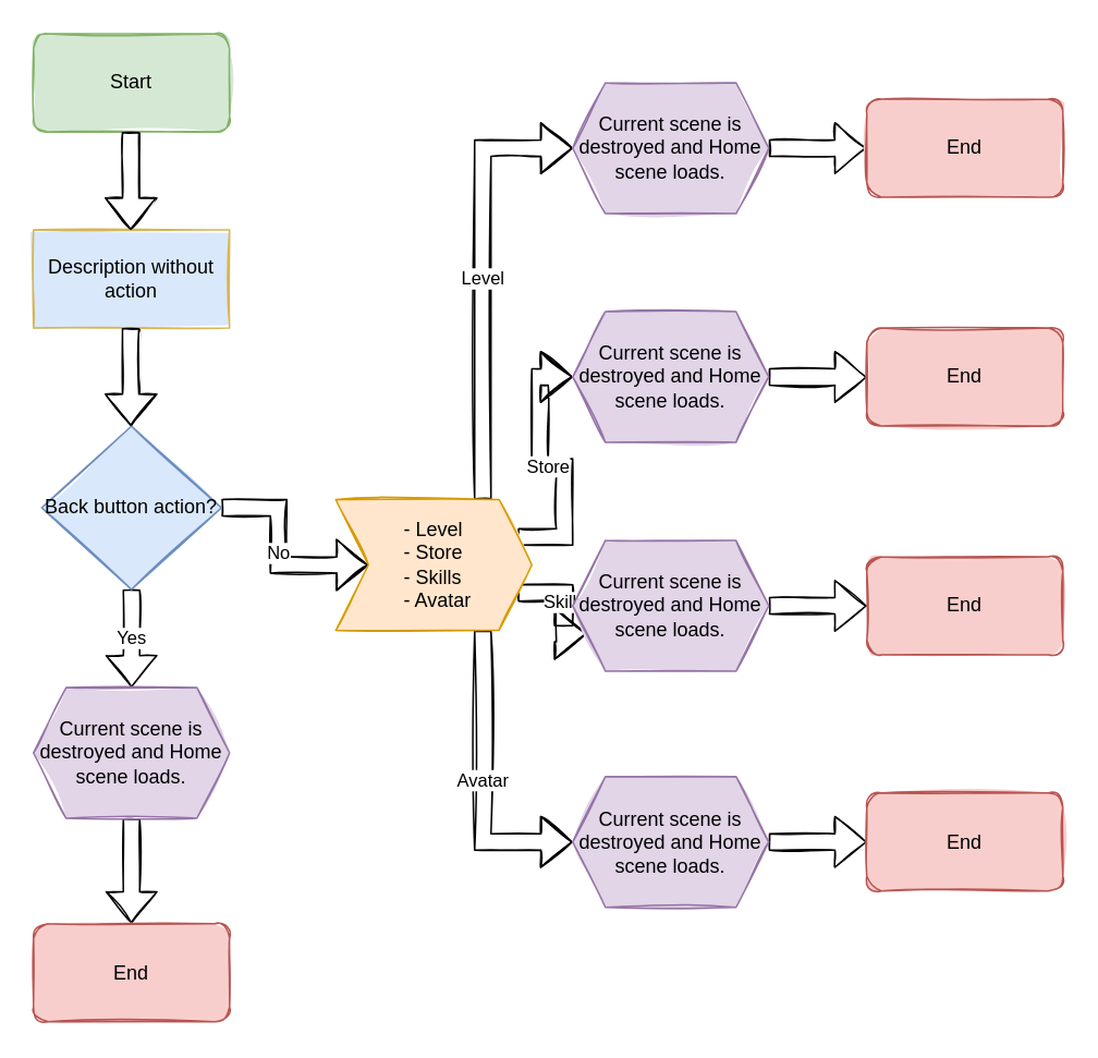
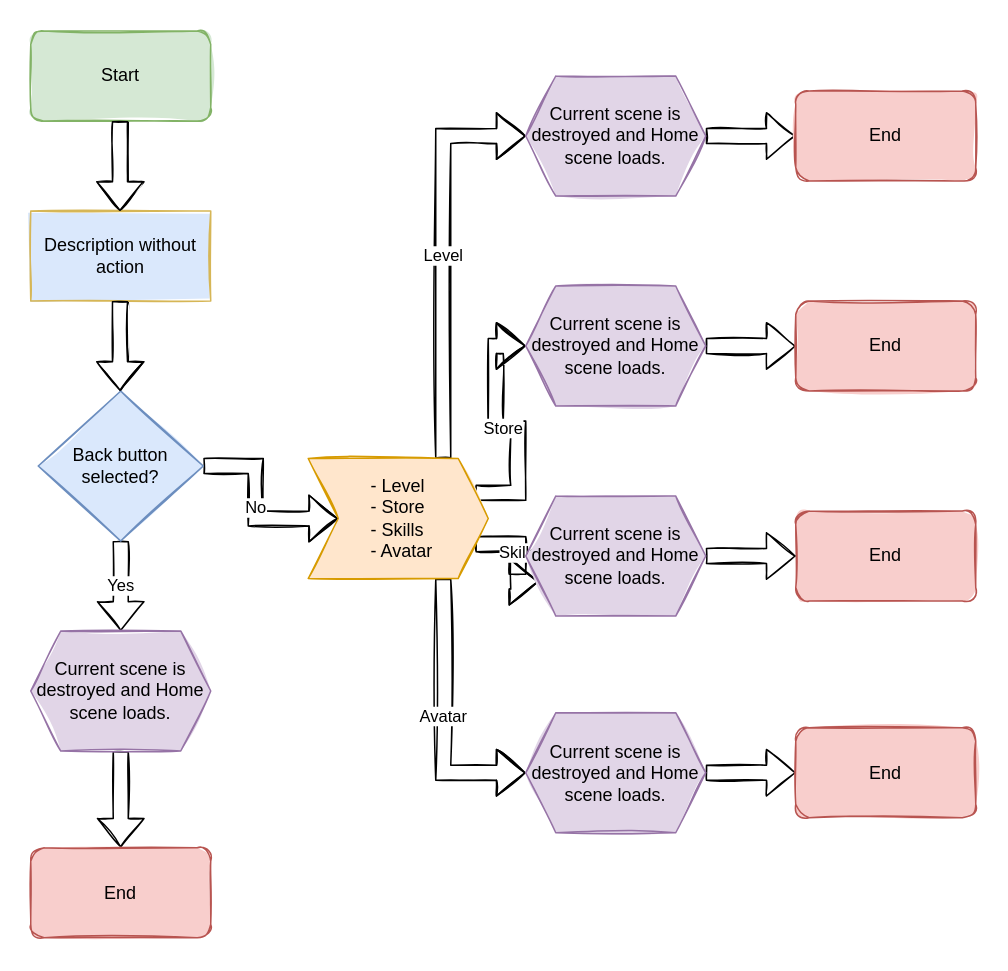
- <mxCell id="8" value="Back button action?" style="rhombus;whiteSpace=wrap;html=1;fillColor=#dae8fc;strokeColor=#6c8ebf;rounded=0;sketch=1;fillStyle=solid;" parent="1" vertex="1"><mxGeometry x="25" y="260" width="110" height="100" as="geometry" /></mxCell>
+ <mxCell id="8" value="Back button selected?" style="rhombus;whiteSpace=wrap;html=1;fillColor=#dae8fc;strokeColor=#6c8ebf;rounded=0;sketch=1;fillStyle=solid;" parent="1" vertex="1"><mxGeometry x="25" y="260" width="110" height="100" as="geometry" /></mxCell>
